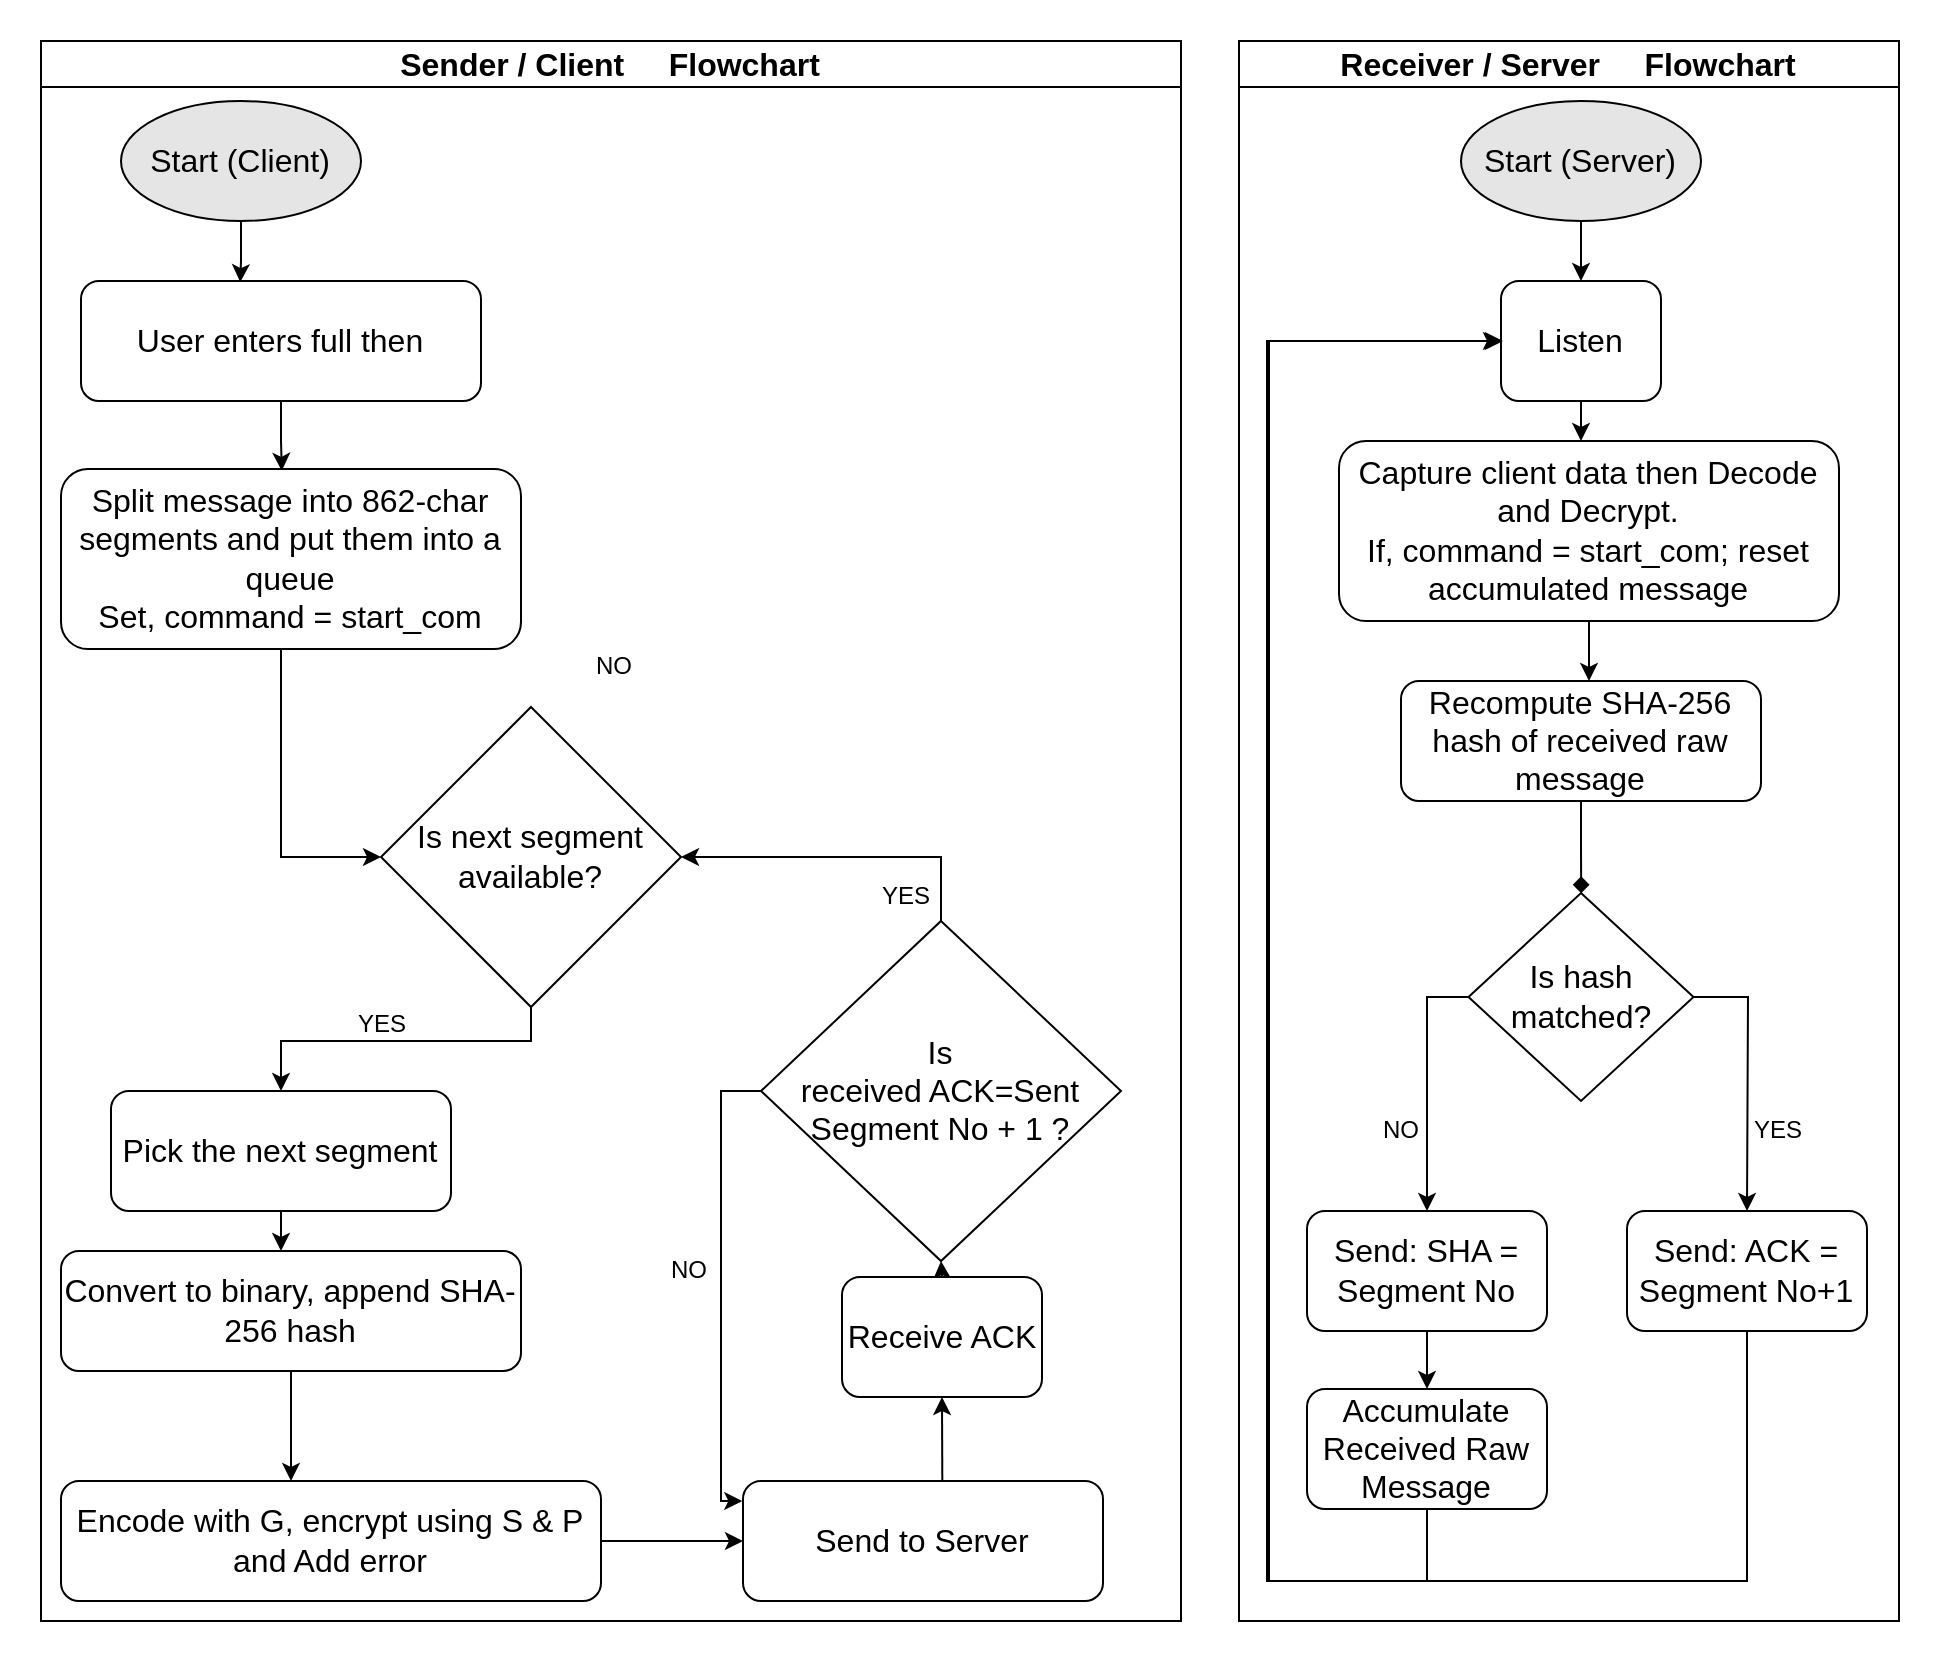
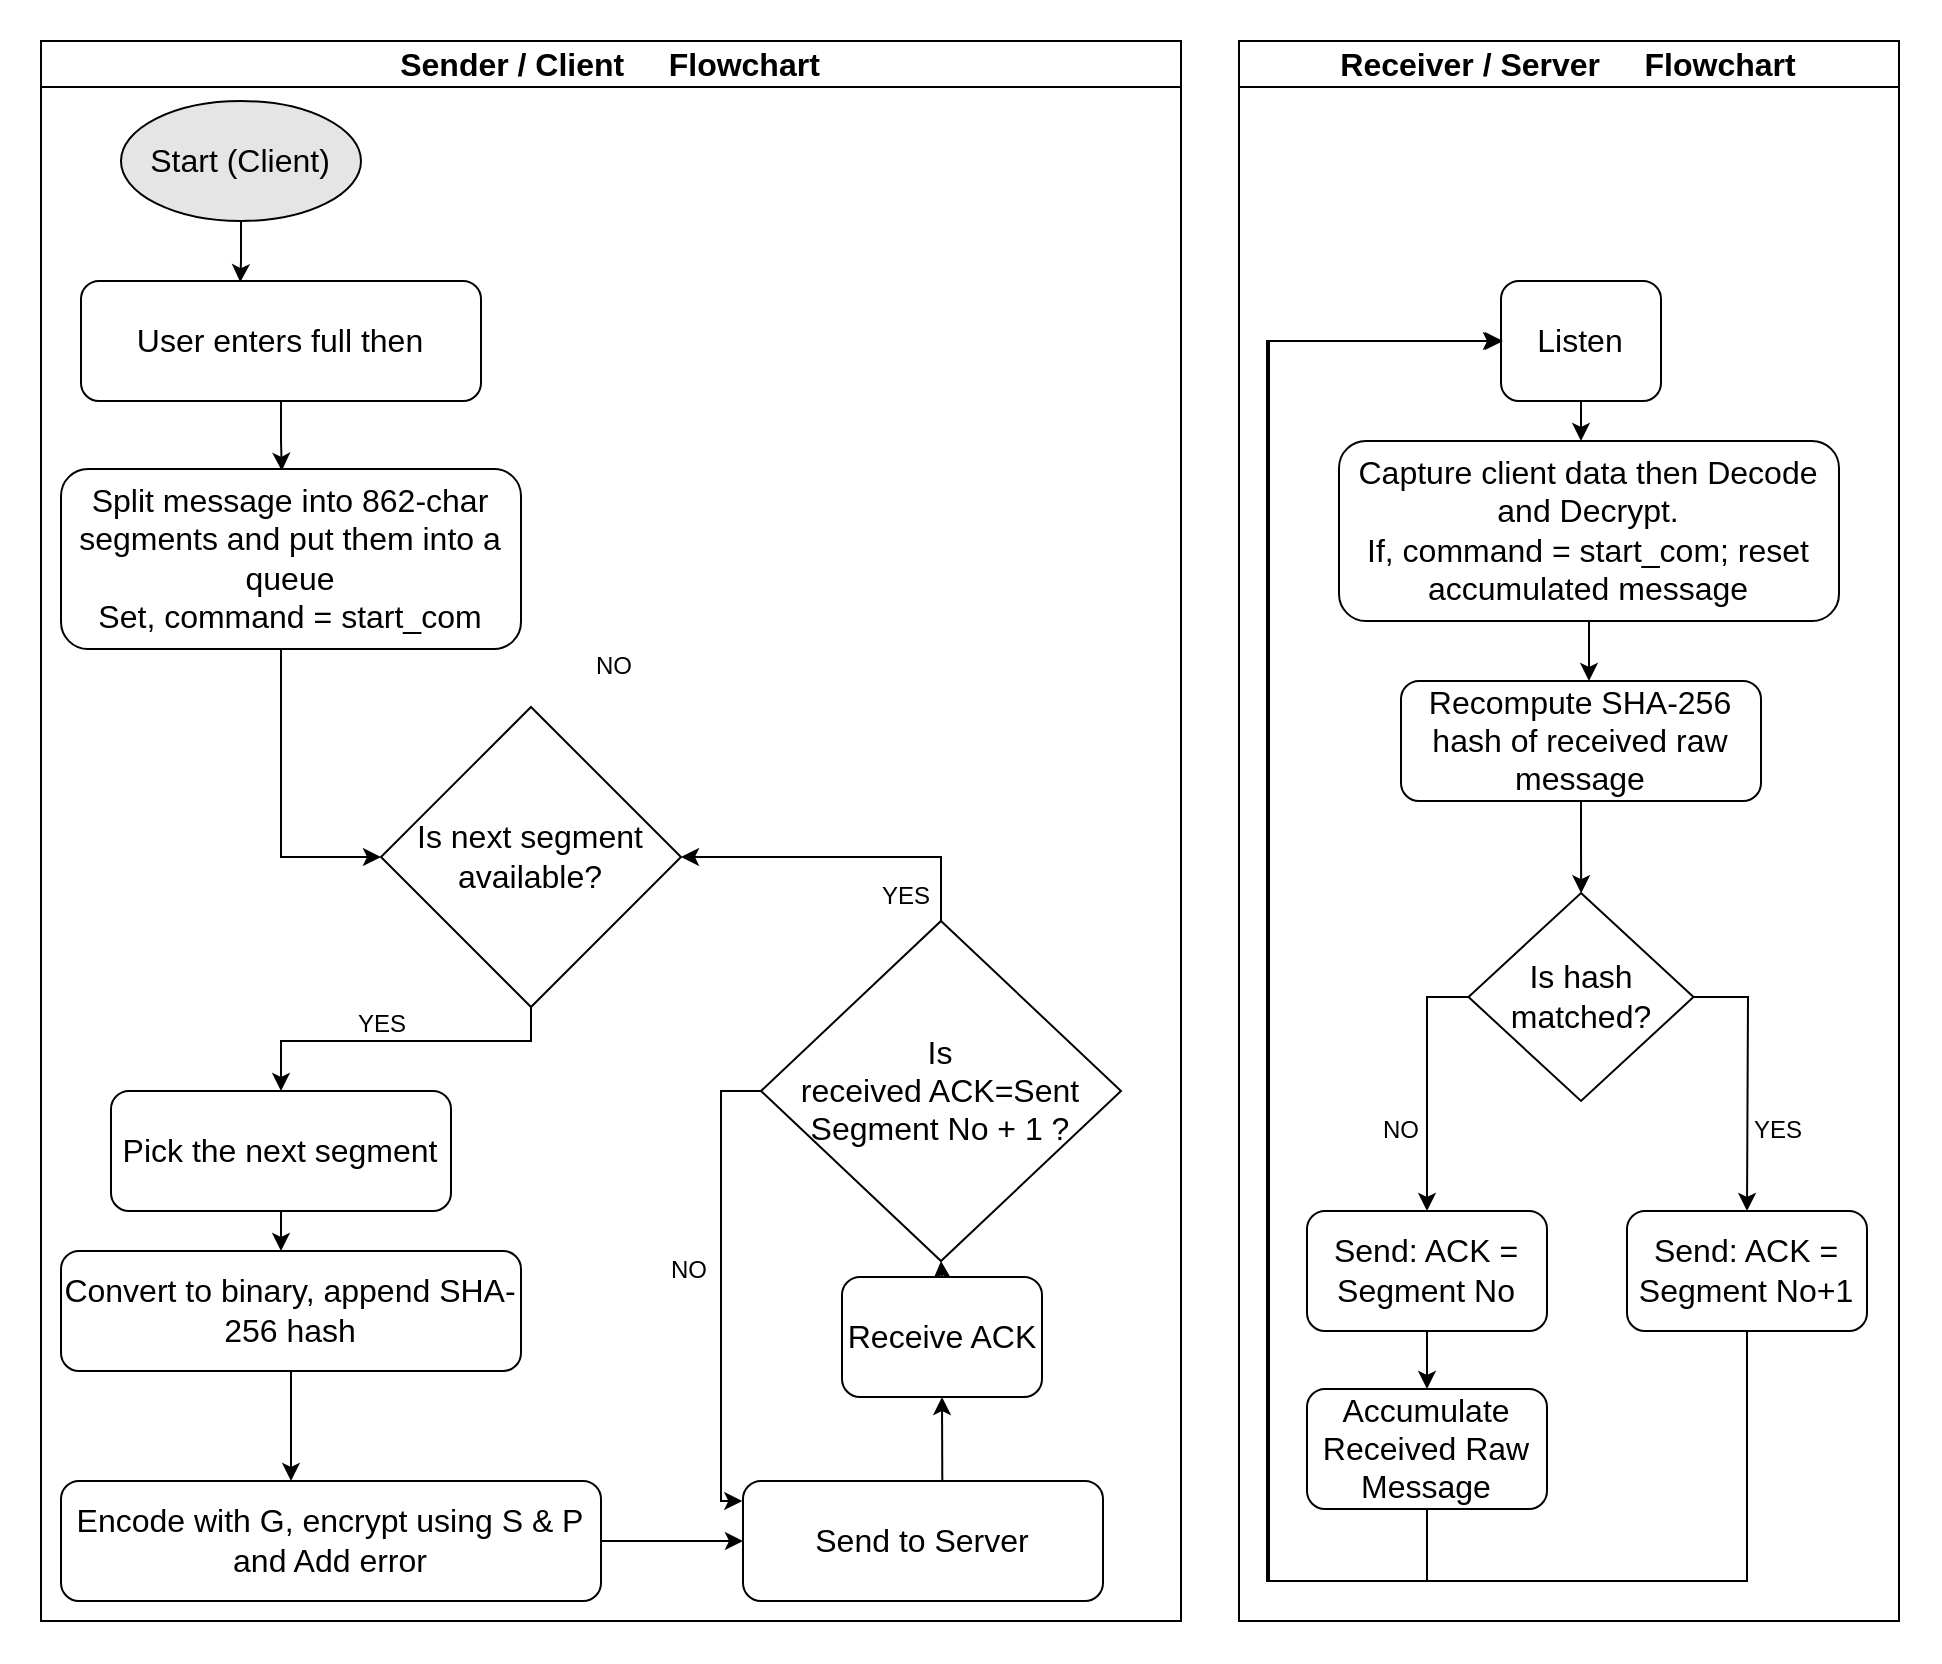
- <mxCell id="18" value="&lt;font style=&quot;font-size: 16px;&quot;&gt;Start (Server)&lt;/font&gt;" style="ellipse;whiteSpace=wrap;html=1;fillColor=light-dark(#e6e5e5, #1f2f1e);" parent="1" vertex="1"><mxGeometry x="730" y="50" width="120" height="60" as="geometry" /></mxCell>
- <mxCell id="17" value="" style="edgeStyle=orthogonalEdgeStyle;rounded=0;orthogonalLoop=1;jettySize=auto;html=1;" parent="1" source="18" target="35" edge="1"><mxGeometry relative="1" as="geometry" /></mxCell>
- <mxCell id="15" value="" style="edgeStyle=orthogonalEdgeStyle;rounded=0;orthogonalLoop=1;jettySize=auto;html=1;endArrow=diamond;" parent="1" source="16" target="38" edge="1"><mxGeometry relative="1" as="geometry" /></mxCell>
+ <mxCell id="15" value="" style="edgeStyle=orthogonalEdgeStyle;rounded=0;orthogonalLoop=1;jettySize=auto;html=1;" parent="1" source="16" target="38" edge="1"><mxGeometry relative="1" as="geometry" /></mxCell>
- <mxCell id="40" value="&lt;font style=&quot;font-size: 16px;&quot;&gt;Send: SHA = Segment No&lt;/font&gt;" style="rounded=1;whiteSpace=wrap;html=1;" parent="1" vertex="1"><mxGeometry x="653" y="605" width="120" height="60" as="geometry" /></mxCell>
+ <mxCell id="40" value="&lt;font style=&quot;font-size: 16px;&quot;&gt;Send: ACK = Segment No&lt;/font&gt;" style="rounded=1;whiteSpace=wrap;html=1;" parent="1" vertex="1"><mxGeometry x="653" y="605" width="120" height="60" as="geometry" /></mxCell>
